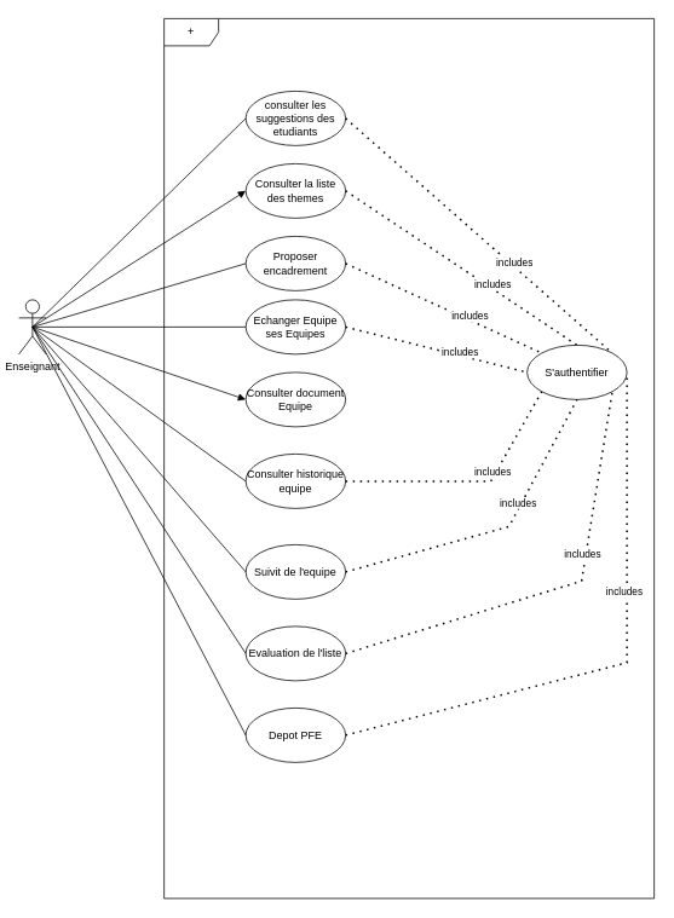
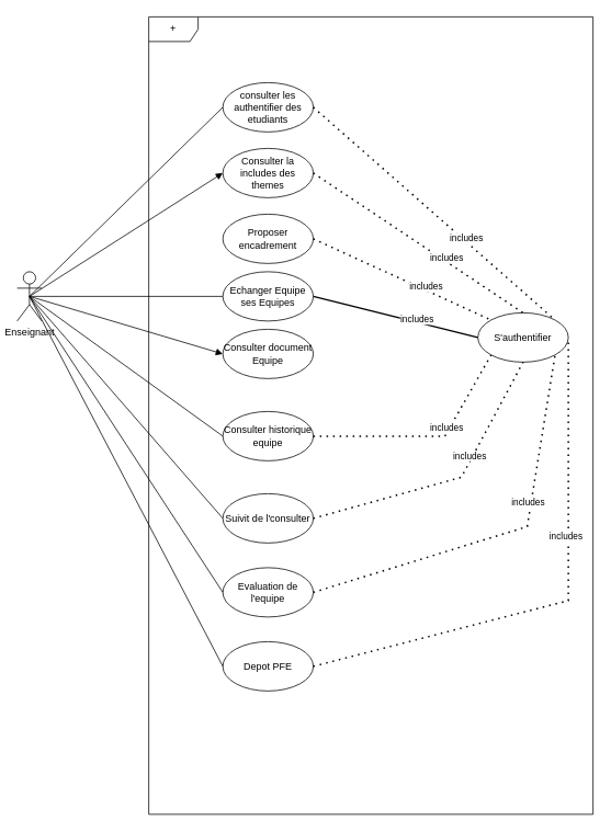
- <mxCell id="4" value="consulter les suggestions des etudiants" style="ellipse;whiteSpace=wrap;html=1;" parent="1" vertex="1"><mxGeometry x="270" y="100" width="110" height="60" as="geometry" /></mxCell>
+ <mxCell id="4" value="consulter les authentifier des etudiants" style="ellipse;whiteSpace=wrap;html=1;" parent="1" vertex="1"><mxGeometry x="270" y="100" width="110" height="60" as="geometry" /></mxCell>
- <mxCell id="5" value="Consulter la liste des themes" style="ellipse;whiteSpace=wrap;html=1;" parent="1" vertex="1"><mxGeometry x="270" y="180" width="110" height="60" as="geometry" /></mxCell>
+ <mxCell id="5" value="Consulter la includes des themes" style="ellipse;whiteSpace=wrap;html=1;" parent="1" vertex="1"><mxGeometry x="270" y="180" width="110" height="60" as="geometry" /></mxCell>
- <mxCell id="9" value="" style="endArrow=none;html=1;rounded=0;entryX=0;entryY=0.5;entryDx=0;entryDy=0;exitX=0.5;exitY=0.5;exitDx=0;exitDy=0;exitPerimeter=0;" edge="1" parent="1" source="3" target="6"><mxGeometry width="50" height="50" relative="1" as="geometry"><mxPoint x="80" y="200" as="sourcePoint" /><mxPoint x="130" y="150" as="targetPoint" /></mxGeometry></mxCell>
- <mxCell id="27" value="" style="endArrow=none;dashed=1;html=1;dashPattern=1 3;strokeWidth=2;rounded=0;exitX=1;exitY=0.5;exitDx=0;exitDy=0;entryX=0;entryY=0.5;entryDx=0;entryDy=0;" edge="1" parent="1" source="10" target="20"><mxGeometry width="50" height="50" relative="1" as="geometry"><mxPoint x="390" y="450" as="sourcePoint" /><mxPoint x="606.468" y="441.407" as="targetPoint" /><Array as="points" /></mxGeometry></mxCell>
+ <mxCell id="27" value="" style="endArrow=none;dashed=0;html=1;dashPattern=1 3;strokeWidth=2;rounded=0;exitX=1;exitY=0.5;exitDx=0;exitDy=0;entryX=0;entryY=0.5;entryDx=0;entryDy=0;" edge="1" parent="1" source="10" target="20"><mxGeometry width="50" height="50" relative="1" as="geometry"><mxPoint x="390" y="450" as="sourcePoint" /><mxPoint x="606.468" y="441.407" as="targetPoint" /><Array as="points" /></mxGeometry></mxCell>
- <mxCell id="11" value="Consulter document Equipe" style="ellipse;whiteSpace=wrap;html=1;" vertex="1" parent="1"><mxGeometry x="270" y="410" width="110" height="60" as="geometry" /></mxCell>
+ <mxCell id="11" value="Consulter document Equipe" style="ellipse;whiteSpace=wrap;html=1;" vertex="1" parent="1"><mxGeometry x="270" y="400" width="110" height="60" as="geometry" /></mxCell>
- <mxCell id="13" value="Suivit de l'equipe" style="ellipse;whiteSpace=wrap;html=1;" vertex="1" parent="1"><mxGeometry x="270" y="600" width="110" height="60" as="geometry" /></mxCell>
+ <mxCell id="13" value="Suivit de l'consulter" style="ellipse;whiteSpace=wrap;html=1;" vertex="1" parent="1"><mxGeometry x="270" y="600" width="110" height="60" as="geometry" /></mxCell>
- <mxCell id="14" value="Evaluation de l'liste" style="ellipse;whiteSpace=wrap;html=1;" vertex="1" parent="1"><mxGeometry x="270" y="690" width="110" height="60" as="geometry" /></mxCell>
+ <mxCell id="14" value="Evaluation de l'equipe" style="ellipse;whiteSpace=wrap;html=1;" vertex="1" parent="1"><mxGeometry x="270" y="690" width="110" height="60" as="geometry" /></mxCell>
